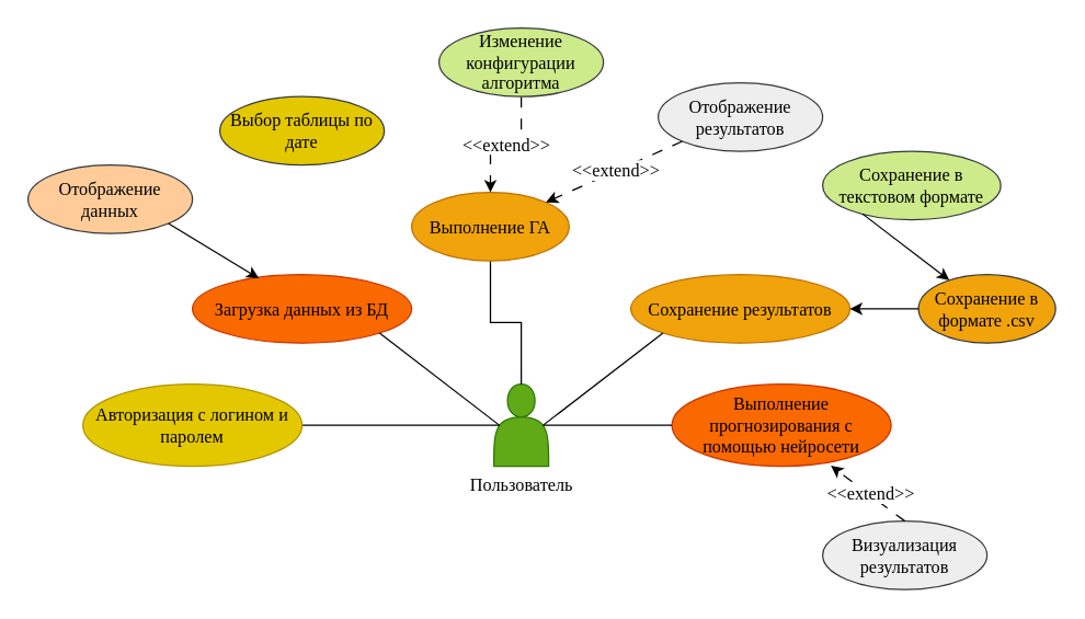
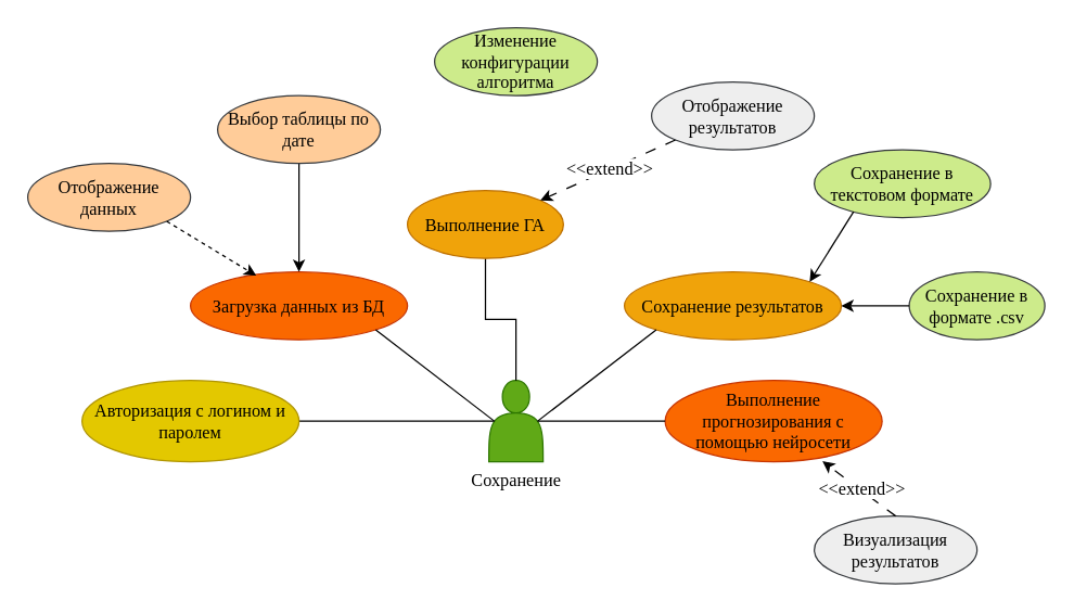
- <mxCell id="15" value="Выбор таблицы по дате" style="ellipse;whiteSpace=wrap;html=1;fillColor=#e3c800;strokeColor=#36393d;fontFamily=Tahoma;fontSize=13;" vertex="1" parent="1"><mxGeometry x="160" y="70" width="120" height="50" as="geometry" /></mxCell>
+ <mxCell id="15" value="Выбор таблицы по дате" style="ellipse;whiteSpace=wrap;html=1;fillColor=#ffcc99;strokeColor=#36393d;fontFamily=Tahoma;fontSize=13;" vertex="1" parent="1"><mxGeometry x="160" y="70" width="120" height="50" as="geometry" /></mxCell>
- <mxCell id="18" value="" style="edgeStyle=orthogonalEdgeStyle;rounded=0;orthogonalLoop=1;jettySize=auto;html=1;dashed=1;dashPattern=8 8;fontFamily=Tahoma;fontSize=13;" edge="1" parent="1" source="20" target="4"><mxGeometry relative="1" as="geometry" /></mxCell>
- <mxCell id="19" value="&amp;lt;&amp;lt;extend&amp;gt;&amp;gt;" style="edgeLabel;html=1;align=center;verticalAlign=middle;resizable=0;points=[];fontFamily=Tahoma;fontSize=13;" vertex="1" connectable="0" parent="18"><mxGeometry x="0.023" y="-1" relative="1" as="geometry"><mxPoint as="offset" /></mxGeometry></mxCell>
+ <mxCell id="14" value="" style="edgeStyle=orthogonalEdgeStyle;rounded=0;orthogonalLoop=1;jettySize=auto;html=1;entryX=0.5;entryY=0;entryDx=0;entryDy=0;fontFamily=Tahoma;fontSize=13;" edge="1" parent="1" source="15" target="7"><mxGeometry relative="1" as="geometry" /></mxCell>
- <mxCell id="27" value="" style="endArrow=classic;html=1;rounded=0;exitX=0.223;exitY=0.912;exitDx=0;exitDy=0;exitPerimeter=0;fontFamily=Tahoma;fontSize=13;" edge="1" parent="1" source="24" target="25"><mxGeometry width="50" height="50" relative="1" as="geometry"><mxPoint x="660" y="180" as="sourcePoint" /><mxPoint x="559" y="200" as="targetPoint" /></mxGeometry></mxCell>
+ <mxCell id="27" value="" style="endArrow=classic;html=1;rounded=0;entryX=1;entryY=0;entryDx=0;entryDy=0;exitX=0.223;exitY=0.912;exitDx=0;exitDy=0;exitPerimeter=0;fontFamily=Tahoma;fontSize=13;" edge="1" parent="1" source="24" target="5"><mxGeometry width="50" height="50" relative="1" as="geometry"><mxPoint x="660" y="180" as="sourcePoint" /><mxPoint x="559" y="200" as="targetPoint" /></mxGeometry></mxCell>
- <mxCell id="17" value="" style="endArrow=classic;html=1;rounded=0;exitX=1;exitY=1;exitDx=0;exitDy=0;entryX=0.303;entryY=0.056;entryDx=0;entryDy=0;entryPerimeter=0;fontFamily=Tahoma;fontSize=13;" edge="1" parent="1" source="16" target="7"><mxGeometry width="50" height="50" relative="1" as="geometry"><mxPoint x="125" y="200" as="sourcePoint" /><mxPoint x="175" y="150" as="targetPoint" /></mxGeometry></mxCell>
+ <mxCell id="17" value="" style="endArrow=classic;html=1;rounded=0;exitX=1;exitY=1;exitDx=0;exitDy=0;entryX=0.303;entryY=0.056;entryDx=0;entryDy=0;entryPerimeter=0;fontFamily=Tahoma;fontSize=13;dashed=1;" edge="1" parent="1" source="16" target="7"><mxGeometry width="50" height="50" relative="1" as="geometry"><mxPoint x="125" y="200" as="sourcePoint" /><mxPoint x="175" y="150" as="targetPoint" /></mxGeometry></mxCell>
- <mxCell id="25" value="Сохранение в формате .csv" style="ellipse;whiteSpace=wrap;html=1;fillColor=#f0a30a;strokeColor=#36393d;fontFamily=Tahoma;fontSize=13;" vertex="1" parent="1"><mxGeometry x="670" y="200" width="100" height="50" as="geometry" /></mxCell>
+ <mxCell id="25" value="Сохранение в формате .csv" style="ellipse;whiteSpace=wrap;html=1;fillColor=#cdeb8b;strokeColor=#36393d;fontFamily=Tahoma;fontSize=13;" vertex="1" parent="1"><mxGeometry x="670" y="200" width="100" height="50" as="geometry" /></mxCell>
- <mxCell id="10" value="Пользователь" style="text;html=1;align=center;verticalAlign=middle;resizable=0;points=[];autosize=1;strokeColor=none;fillColor=none;fontFamily=Tahoma;fontSize=13;" vertex="1" parent="1"><mxGeometry x="325" y="338" width="110" height="30" as="geometry" /></mxCell>
+ <mxCell id="10" value="Сохранение" style="text;html=1;align=center;verticalAlign=middle;resizable=0;points=[];autosize=1;strokeColor=none;fillColor=none;fontFamily=Tahoma;fontSize=13;" vertex="1" parent="1"><mxGeometry x="325" y="338" width="110" height="30" as="geometry" /></mxCell>
